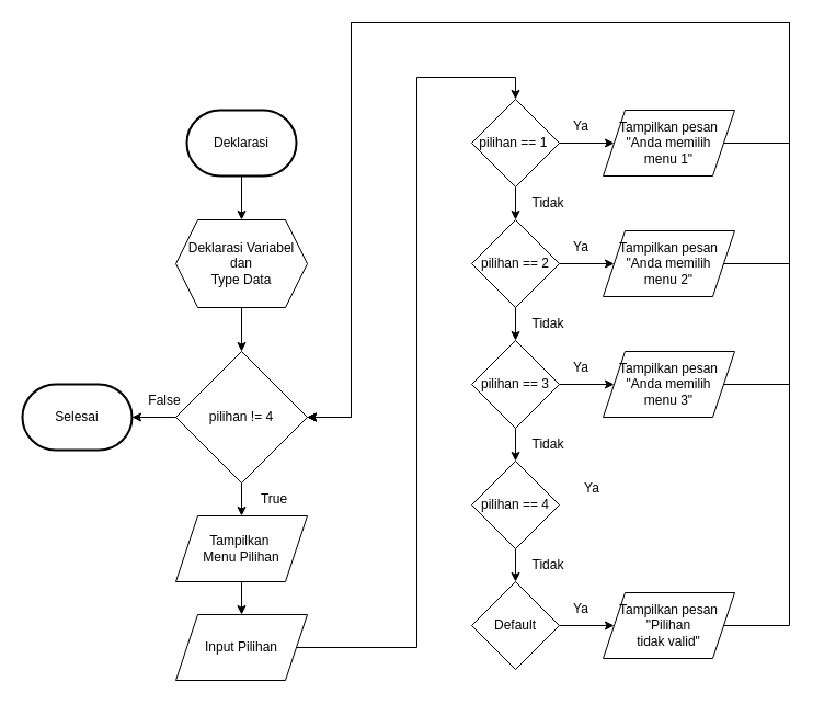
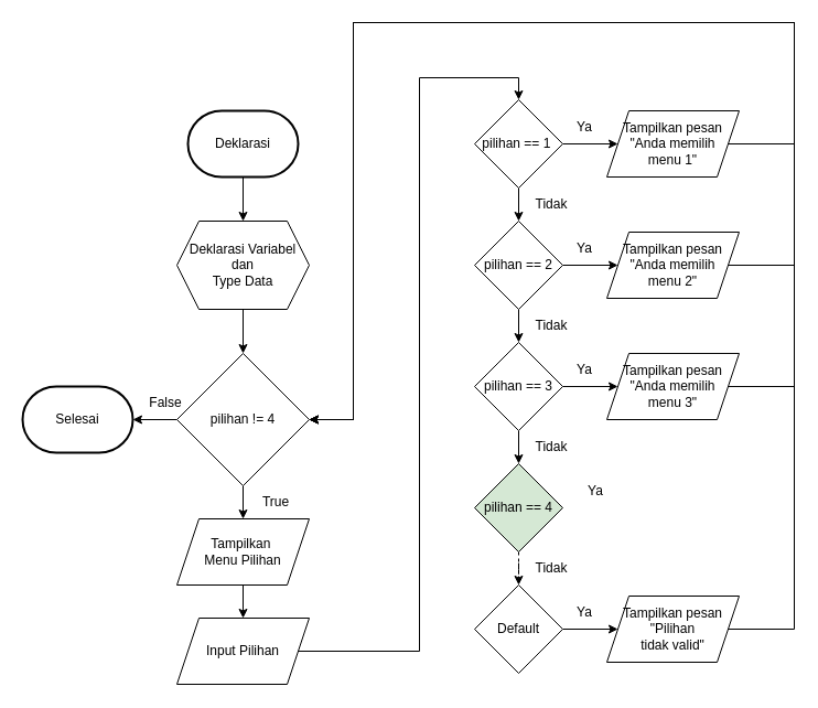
- <mxCell id="23" value="pilihan == 4" style="rhombus;whiteSpace=wrap;html=1;" vertex="1" parent="1"><mxGeometry x="430" y="420" width="80" height="80" as="geometry" /></mxCell>
+ <mxCell id="23" value="pilihan == 4" style="rhombus;whiteSpace=wrap;html=1;fillColor=#d5e8d4;" vertex="1" parent="1"><mxGeometry x="430" y="420" width="80" height="80" as="geometry" /></mxCell>
- <mxCell id="22" style="edgeStyle=orthogonalEdgeStyle;rounded=0;orthogonalLoop=1;jettySize=auto;html=1;entryX=0.5;entryY=0;entryDx=0;entryDy=0;" edge="1" parent="1" source="23" target="25"><mxGeometry relative="1" as="geometry" /></mxCell>
+ <mxCell id="22" style="edgeStyle=orthogonalEdgeStyle;rounded=0;orthogonalLoop=1;jettySize=auto;html=1;entryX=0.5;entryY=0;entryDx=0;entryDy=0;dashed=1;" edge="1" parent="1" source="23" target="25"><mxGeometry relative="1" as="geometry" /></mxCell>
